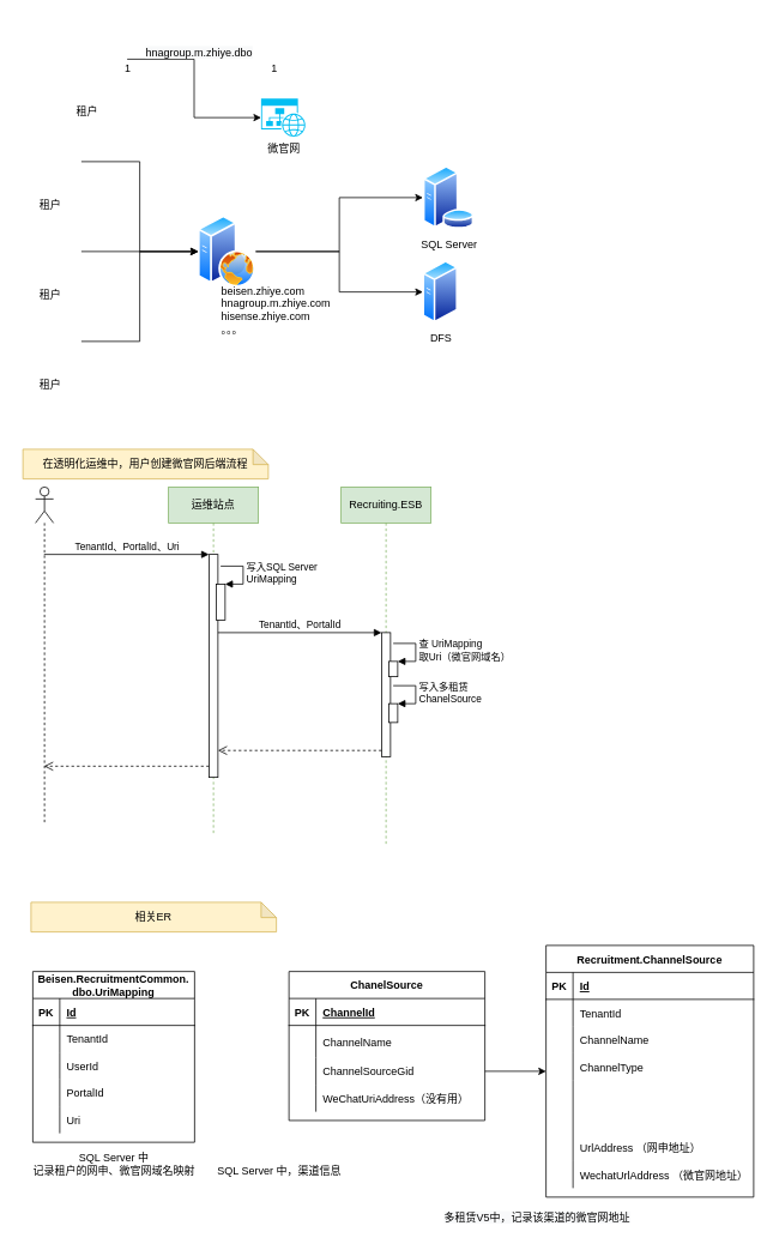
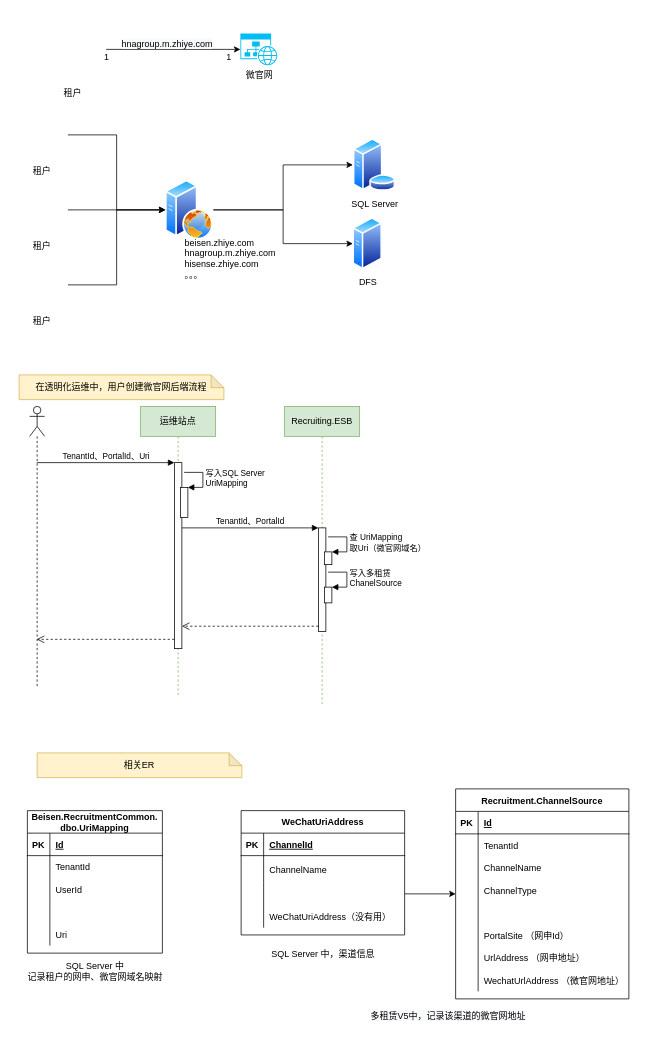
- <mxCell id="19" value="&lt;span style=&quot;color: rgb(0, 0, 0); font-family: helvetica; font-size: 12px; font-style: normal; font-weight: 400; letter-spacing: normal; text-align: left; text-indent: 0px; text-transform: none; word-spacing: 0px; background-color: rgb(248, 249, 250); display: inline; float: none;&quot;&gt;hnagroup.m.zhiye.dbo&lt;/span&gt;" style="text;whiteSpace=wrap;html=1;" vertex="1" parent="1"><mxGeometry x="160" y="43.75" width="141" height="28" as="geometry" /></mxCell>
+ <mxCell id="19" value="&lt;span style=&quot;color: rgb(0, 0, 0); font-family: helvetica; font-size: 12px; font-style: normal; font-weight: 400; letter-spacing: normal; text-align: left; text-indent: 0px; text-transform: none; word-spacing: 0px; background-color: rgb(248, 249, 250); display: inline; float: none;&quot;&gt;hnagroup.m.zhiye.com&lt;/span&gt;" style="text;whiteSpace=wrap;html=1;" vertex="1" parent="1"><mxGeometry x="160" y="43.75" width="141" height="28" as="geometry" /></mxCell>
- <mxCell id="6" value="微官网" style="verticalLabelPosition=bottom;html=1;verticalAlign=top;align=center;strokeColor=none;fillColor=#00BEF2;shape=mxgraph.azure.website_generic;pointerEvents=1;" vertex="1" parent="1"><mxGeometry x="290" y="108.75" width="50" height="42.5" as="geometry" /></mxCell>
+ <mxCell id="6" value="微官网" style="verticalLabelPosition=bottom;html=1;verticalAlign=top;align=center;strokeColor=none;fillColor=#00BEF2;shape=mxgraph.azure.website_generic;pointerEvents=1;" vertex="1" parent="1"><mxGeometry x="320" y="43.75" width="50" height="42.5" as="geometry" /></mxCell>
- <mxCell id="93" value="相关ER" style="shape=note;whiteSpace=wrap;html=1;backgroundOutline=1;darkOpacity=0.05;align=center;size=17;fillColor=#fff2cc;strokeColor=#d6b656;" vertex="1" parent="1"><mxGeometry x="34" y="1003" width="273" height="33" as="geometry" /></mxCell>
+ <mxCell id="93" value="相关ER" style="shape=note;whiteSpace=wrap;html=1;backgroundOutline=1;darkOpacity=0.05;align=center;size=17;fillColor=#fff2cc;strokeColor=#d6b656;" vertex="1" parent="1"><mxGeometry x="49" y="1003" width="273" height="33" as="geometry" /></mxCell>
- <mxCell id="77" value="ChanelSource" style="shape=table;startSize=30;container=1;collapsible=1;childLayout=tableLayout;fixedRows=1;rowLines=0;fontStyle=1;align=center;resizeLast=1;" vertex="1" parent="1"><mxGeometry x="321" y="1080" width="218" height="165.75" as="geometry" /></mxCell>
+ <mxCell id="77" value="WeChatUriAddress" style="shape=table;startSize=30;container=1;collapsible=1;childLayout=tableLayout;fixedRows=1;rowLines=0;fontStyle=1;align=center;resizeLast=1;" vertex="1" parent="1"><mxGeometry x="321" y="1080" width="218" height="165.75" as="geometry" /></mxCell>
- <mxCell id="86" value="ChannelSourceGid" style="shape=partialRectangle;connectable=0;fillColor=none;top=0;left=0;bottom=0;right=0;align=left;spacingLeft=6;overflow=hidden;" vertex="1" parent="84"><mxGeometry x="30" width="188" height="30" as="geometry" /></mxCell>
- <mxCell id="47" value="PortalId" style="shape=partialRectangle;connectable=0;fillColor=none;top=0;left=0;bottom=0;right=0;align=left;spacingLeft=6;overflow=hidden;" vertex="1" parent="45"><mxGeometry x="30" width="150" height="30" as="geometry" /></mxCell>
+ <mxCell id="68" value="PortalSite （网申Id）" style="shape=partialRectangle;connectable=0;fillColor=none;top=0;left=0;bottom=0;right=0;align=left;spacingLeft=6;overflow=hidden;" vertex="1" parent="66"><mxGeometry x="30" width="201" height="30" as="geometry" /></mxCell>
- <mxCell id="91" value="SQL Server 中，渠道信息" style="text;html=1;align=center;verticalAlign=middle;resizable=0;points=[];autosize=1;" vertex="1" parent="1"><mxGeometry x="236" y="1293" width="148" height="18" as="geometry" /></mxCell>
+ <mxCell id="91" value="SQL Server 中，渠道信息" style="text;html=1;align=center;verticalAlign=middle;resizable=0;points=[];autosize=1;" vertex="1" parent="1"><mxGeometry x="356" y="1263" width="148" height="18" as="geometry" /></mxCell>
